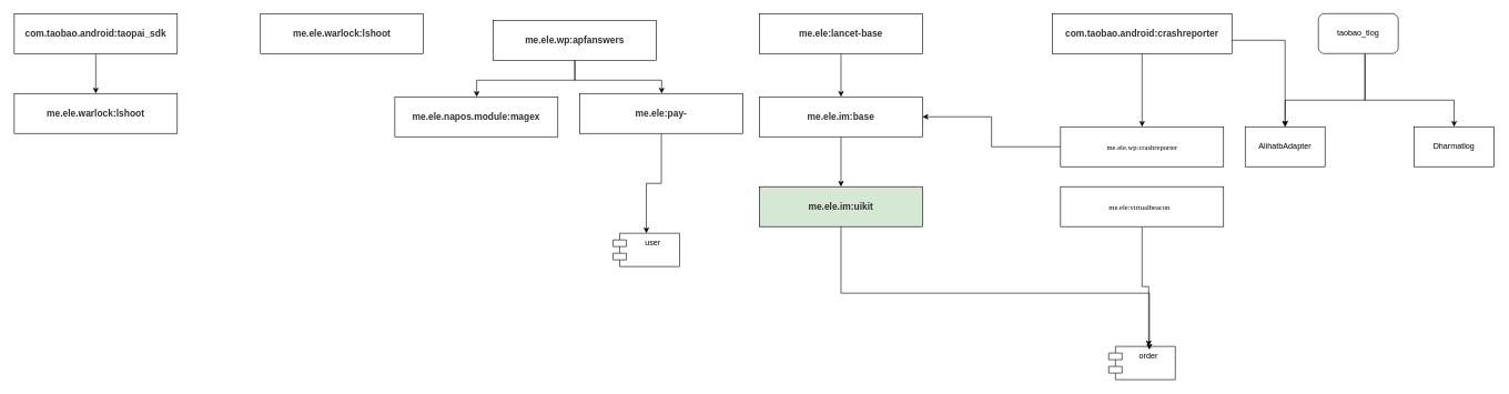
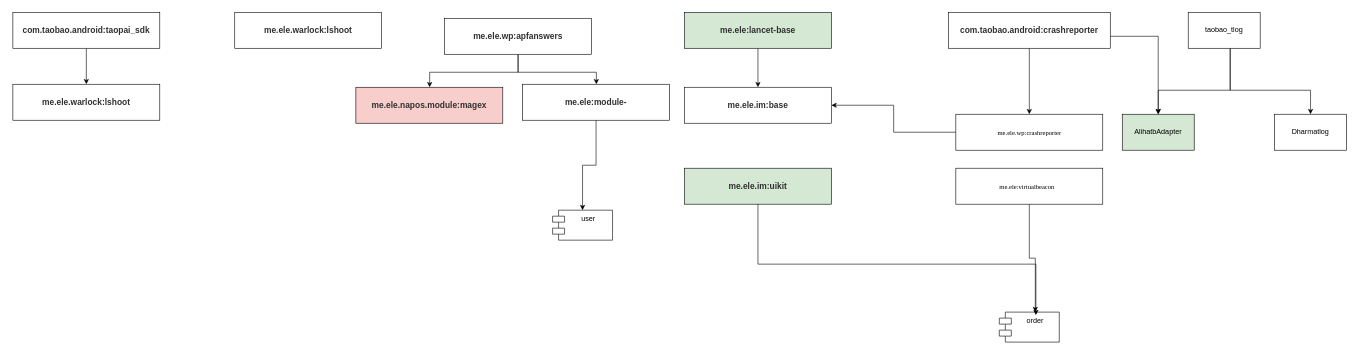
- <mxCell id="24" value="&lt;h3 style=&quot;color: rgb(48 , 48 , 48) ; font-family: sans-serif&quot;&gt;me.ele:lancet-base&lt;/h3&gt;" style="rounded=0;whiteSpace=wrap;html=1;" vertex="1" parent="1"><mxGeometry x="1140" y="20" width="245" height="60" as="geometry" /></mxCell>
+ <mxCell id="24" value="&lt;h3 style=&quot;color: rgb(48 , 48 , 48) ; font-family: sans-serif&quot;&gt;me.ele:lancet-base&lt;/h3&gt;" style="rounded=0;whiteSpace=wrap;html=1;fillColor=#d5e8d4;" vertex="1" parent="1"><mxGeometry x="1140" y="20" width="245" height="60" as="geometry" /></mxCell>
- <mxCell id="4" value="taobao_tlog" style="whiteSpace=wrap;html=1;rounded=1;" parent="1" vertex="1"><mxGeometry x="1980" y="20" width="120" height="60" as="geometry" /></mxCell>
+ <mxCell id="4" value="taobao_tlog" style="rounded=0;whiteSpace=wrap;html=1;" parent="1" vertex="1"><mxGeometry x="1980" y="20" width="120" height="60" as="geometry" /></mxCell>
- <mxCell id="21" value="&lt;h3 style=&quot;color: rgb(48 , 48 , 48) ; font-family: sans-serif&quot;&gt;me.ele:pay-&lt;/h3&gt;" style="rounded=0;whiteSpace=wrap;html=1;" parent="1" vertex="1"><mxGeometry x="870" y="140" width="245" height="60" as="geometry" /></mxCell>
+ <mxCell id="21" value="&lt;h3 style=&quot;color: rgb(48 , 48 , 48) ; font-family: sans-serif&quot;&gt;me.ele:module-&lt;/h3&gt;" style="rounded=0;whiteSpace=wrap;html=1;" parent="1" vertex="1"><mxGeometry x="870" y="140" width="245" height="60" as="geometry" /></mxCell>
- <mxCell id="19" value="&lt;h3 style=&quot;color: rgb(48 , 48 , 48) ; font-family: sans-serif&quot;&gt;me.ele.napos.module:magex&lt;/h3&gt;" style="rounded=0;whiteSpace=wrap;html=1;" parent="1" vertex="1"><mxGeometry x="592" y="145" width="245" height="60" as="geometry" /></mxCell>
+ <mxCell id="19" value="&lt;h3 style=&quot;color: rgb(48 , 48 , 48) ; font-family: sans-serif&quot;&gt;me.ele.napos.module:magex&lt;/h3&gt;" style="rounded=0;whiteSpace=wrap;html=1;fillColor=#f8cecc;" parent="1" vertex="1"><mxGeometry x="592" y="145" width="245" height="60" as="geometry" /></mxCell>
- <mxCell id="5" value="AlihatbAdapter" style="rounded=0;whiteSpace=wrap;html=1;" parent="1" vertex="1"><mxGeometry x="1870" y="190" width="120" height="60" as="geometry" /></mxCell>
+ <mxCell id="5" value="AlihatbAdapter" style="rounded=0;whiteSpace=wrap;html=1;fillColor=#d5e8d4;" parent="1" vertex="1"><mxGeometry x="1870" y="190" width="120" height="60" as="geometry" /></mxCell>
- <mxCell id="25" style="edgeStyle=orthogonalEdgeStyle;rounded=0;orthogonalLoop=1;jettySize=auto;html=1;" edge="1" parent="1" source="26" target="27"><mxGeometry relative="1" as="geometry" /></mxCell>
